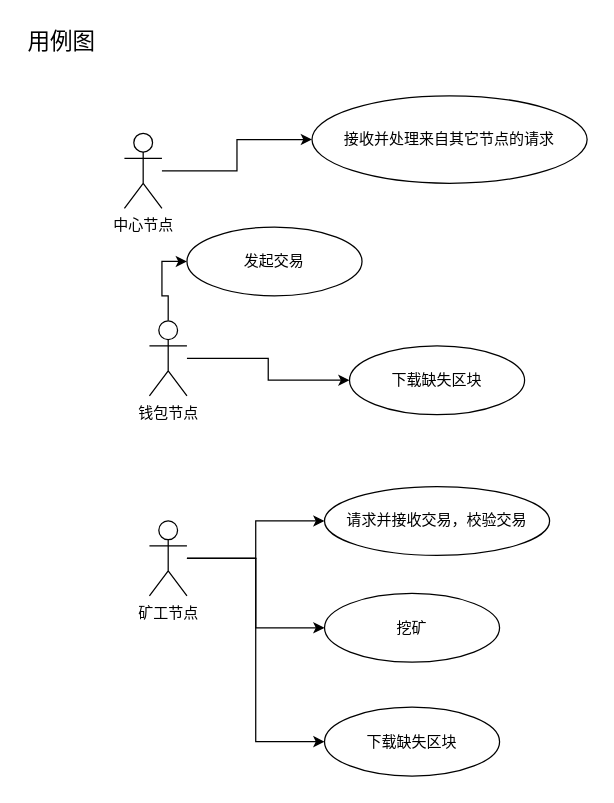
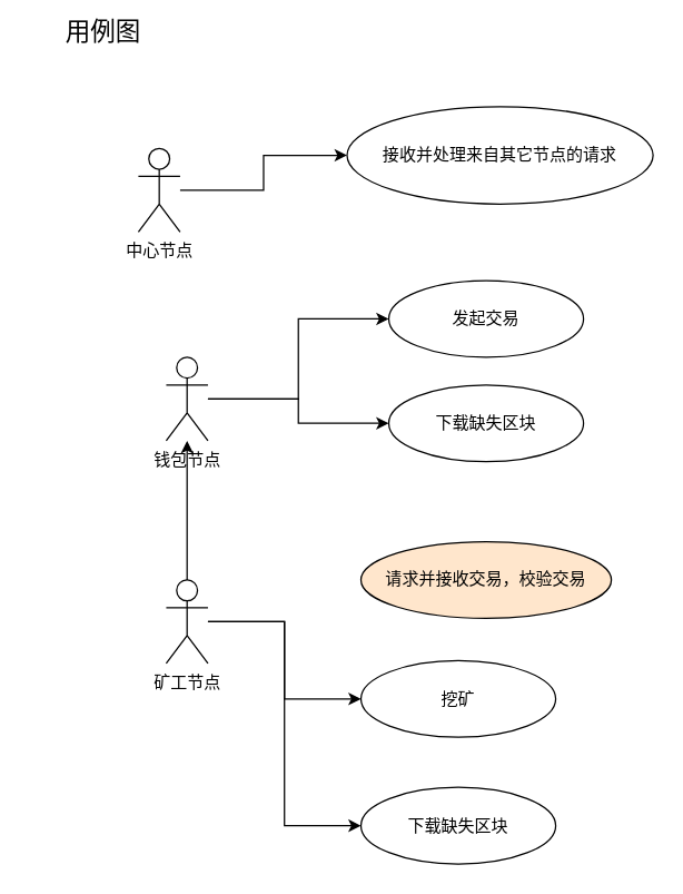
- <mxCell id="17" value="&lt;font style=&quot;font-size: 18px&quot;&gt;用例图&lt;/font&gt;" style="text;html=1;resizable=0;points=[];autosize=1;align=left;verticalAlign=top;spacingTop=-4;" parent="1" vertex="1"><mxGeometry x="20" y="20" width="70" height="20" as="geometry" /></mxCell>
+ <mxCell id="17" value="&lt;font style=&quot;font-size: 18px&quot;&gt;用例图&lt;/font&gt;" style="text;html=1;resizable=0;points=[];autosize=1;align=left;verticalAlign=top;spacingTop=-4;" parent="1" vertex="1"><mxGeometry x="45" y="10" width="70" height="20" as="geometry" /></mxCell>
- <mxCell id="8" value="发起交易" style="ellipse;whiteSpace=wrap;html=1;" parent="1" vertex="1"><mxGeometry x="149" y="181" width="140" height="55" as="geometry" /></mxCell>
+ <mxCell id="8" value="发起交易" style="ellipse;whiteSpace=wrap;html=1;" parent="1" vertex="1"><mxGeometry x="279" y="201" width="140" height="55" as="geometry" /></mxCell>
- <mxCell id="10" style="edgeStyle=orthogonalEdgeStyle;rounded=0;orthogonalLoop=1;jettySize=auto;html=1;entryX=0;entryY=0.5;entryDx=0;entryDy=0;" parent="1" source="13" target="14" edge="1"><mxGeometry relative="1" as="geometry" /></mxCell>
+ <mxCell id="10" style="edgeStyle=orthogonalEdgeStyle;rounded=0;orthogonalLoop=1;jettySize=auto;html=1;" parent="1" source="13" target="7" edge="1"><mxGeometry relative="1" as="geometry" /></mxCell>
- <mxCell id="14" value="请求并接收交易，校验交易" style="ellipse;whiteSpace=wrap;html=1;" parent="1" vertex="1"><mxGeometry x="259" y="388.5" width="180" height="55" as="geometry" /></mxCell>
+ <mxCell id="14" value="请求并接收交易，校验交易" style="ellipse;whiteSpace=wrap;html=1;fillColor=#ffe6cc;" parent="1" vertex="1"><mxGeometry x="259" y="388.5" width="180" height="55" as="geometry" /></mxCell>
